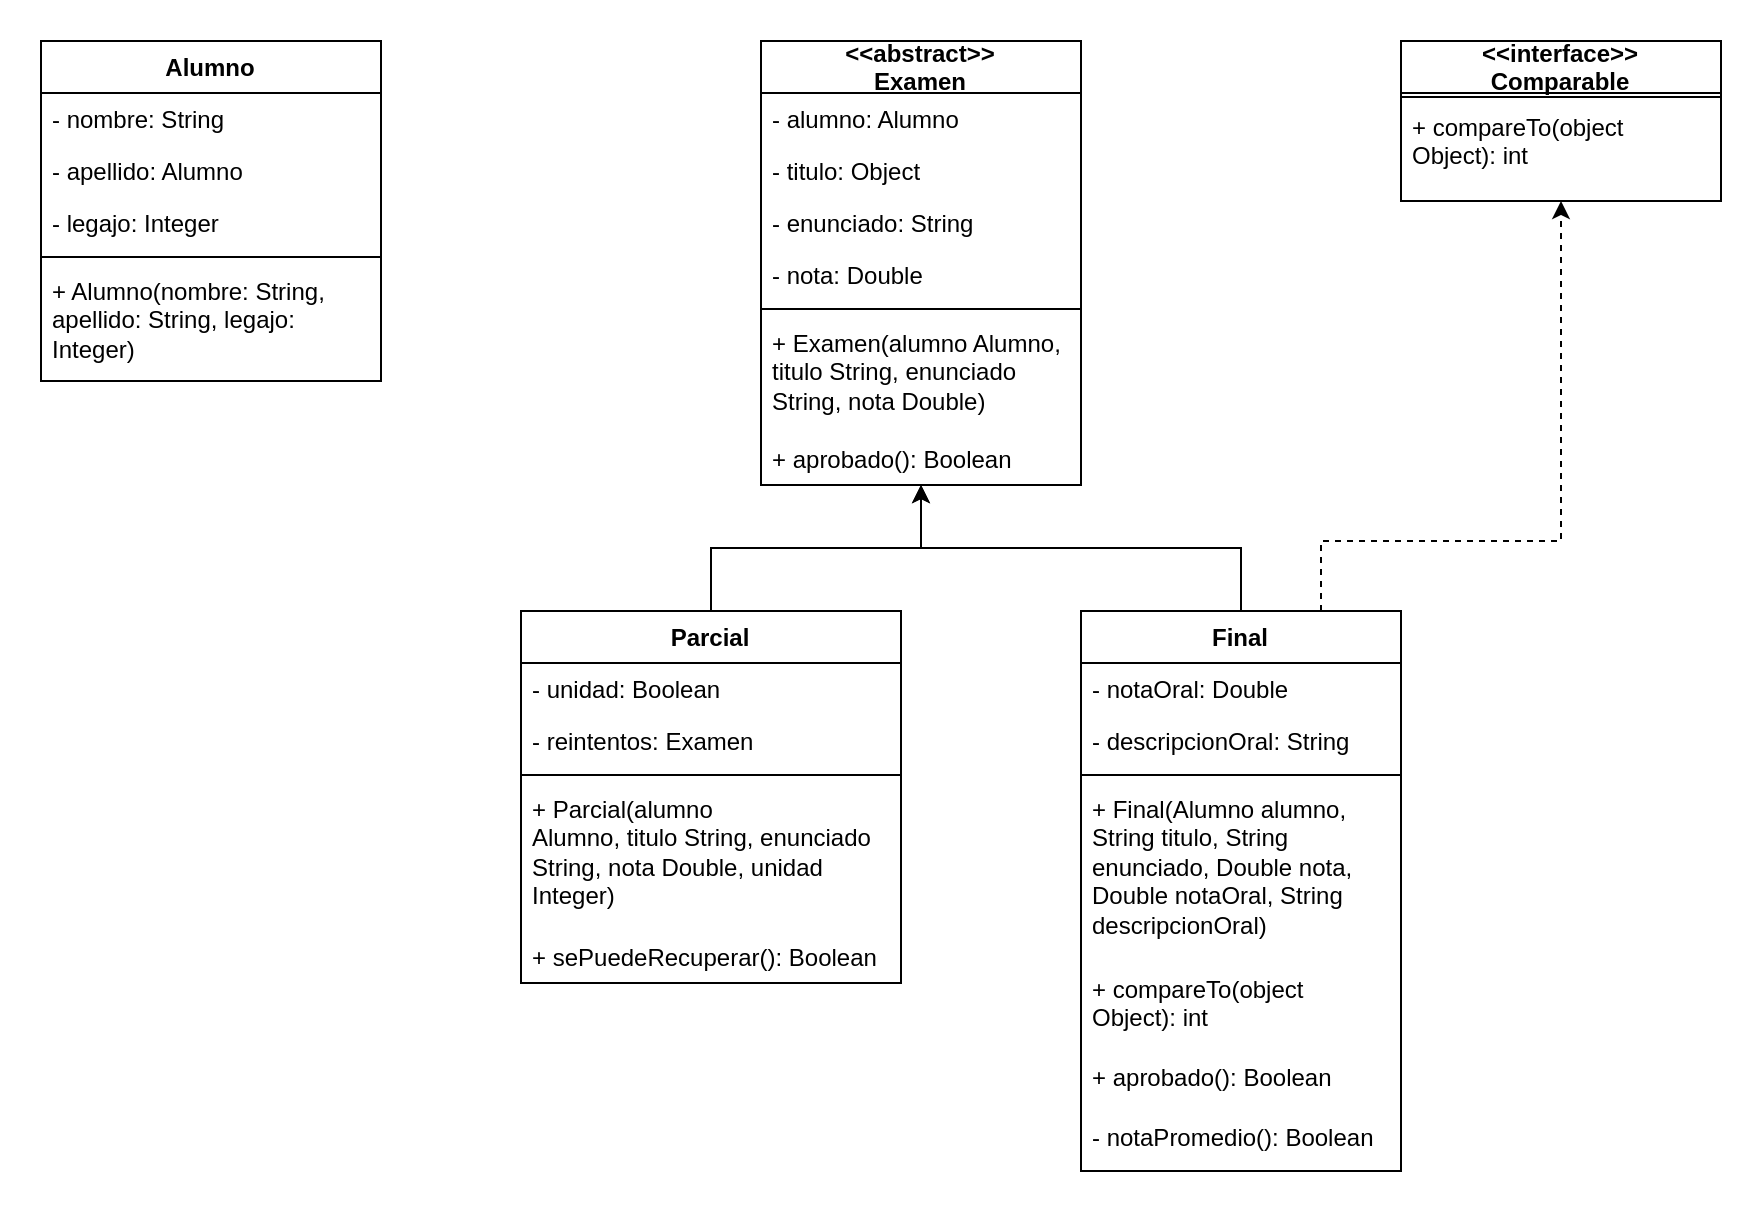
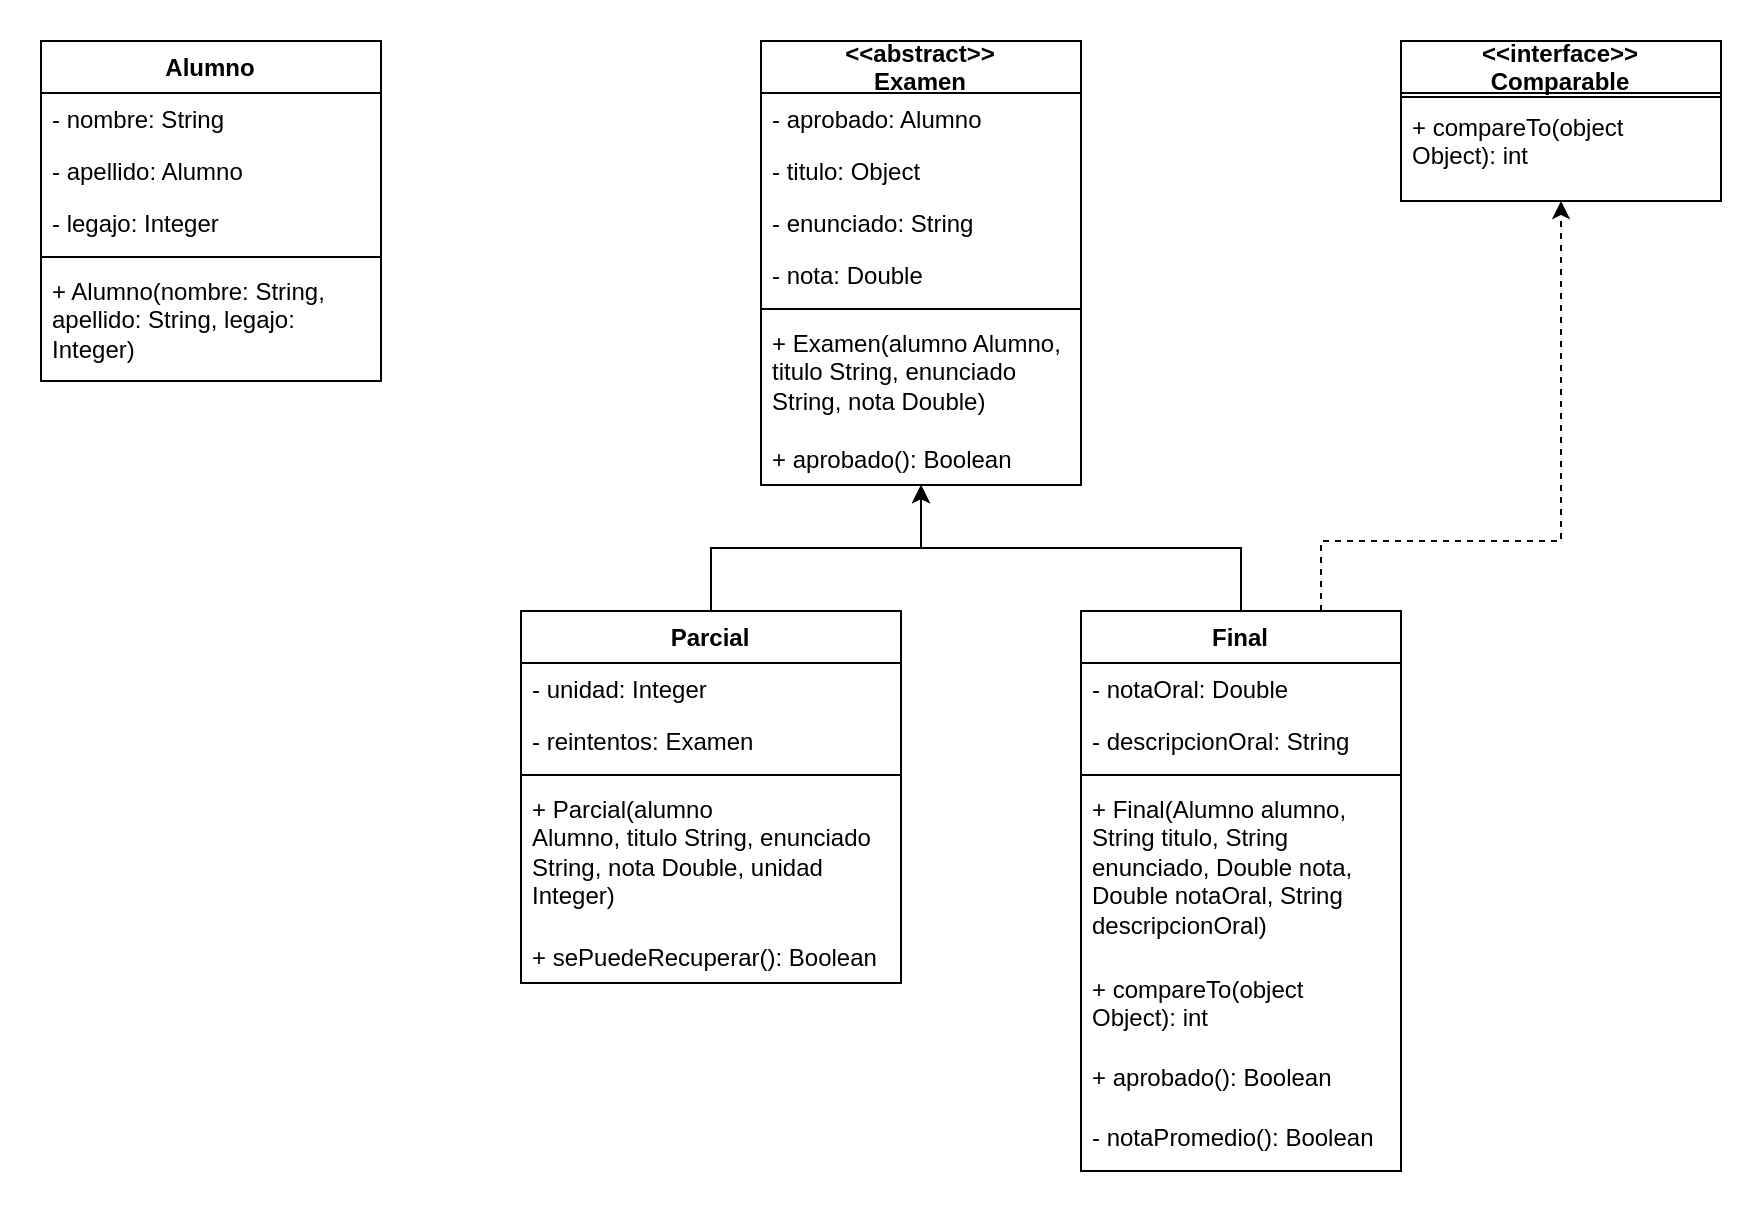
- <mxCell id="9" value="- alumno: Alumno" style="text;strokeColor=none;fillColor=none;align=left;verticalAlign=top;spacingLeft=4;spacingRight=4;overflow=hidden;rotatable=0;points=[[0,0.5],[1,0.5]];portConstraint=eastwest;" vertex="1" parent="8"><mxGeometry y="26" width="160" height="26" as="geometry" /></mxCell>
+ <mxCell id="9" value="- aprobado: Alumno" style="text;strokeColor=none;fillColor=none;align=left;verticalAlign=top;spacingLeft=4;spacingRight=4;overflow=hidden;rotatable=0;points=[[0,0.5],[1,0.5]];portConstraint=eastwest;" vertex="1" parent="8"><mxGeometry y="26" width="160" height="26" as="geometry" /></mxCell>
- <mxCell id="18" value="- unidad: Boolean" style="text;strokeColor=none;fillColor=none;align=left;verticalAlign=top;spacingLeft=4;spacingRight=4;overflow=hidden;rotatable=0;points=[[0,0.5],[1,0.5]];portConstraint=eastwest;" vertex="1" parent="17"><mxGeometry y="26" width="190" height="26" as="geometry" /></mxCell>
+ <mxCell id="18" value="- unidad: Integer" style="text;strokeColor=none;fillColor=none;align=left;verticalAlign=top;spacingLeft=4;spacingRight=4;overflow=hidden;rotatable=0;points=[[0,0.5],[1,0.5]];portConstraint=eastwest;" vertex="1" parent="17"><mxGeometry y="26" width="190" height="26" as="geometry" /></mxCell>
